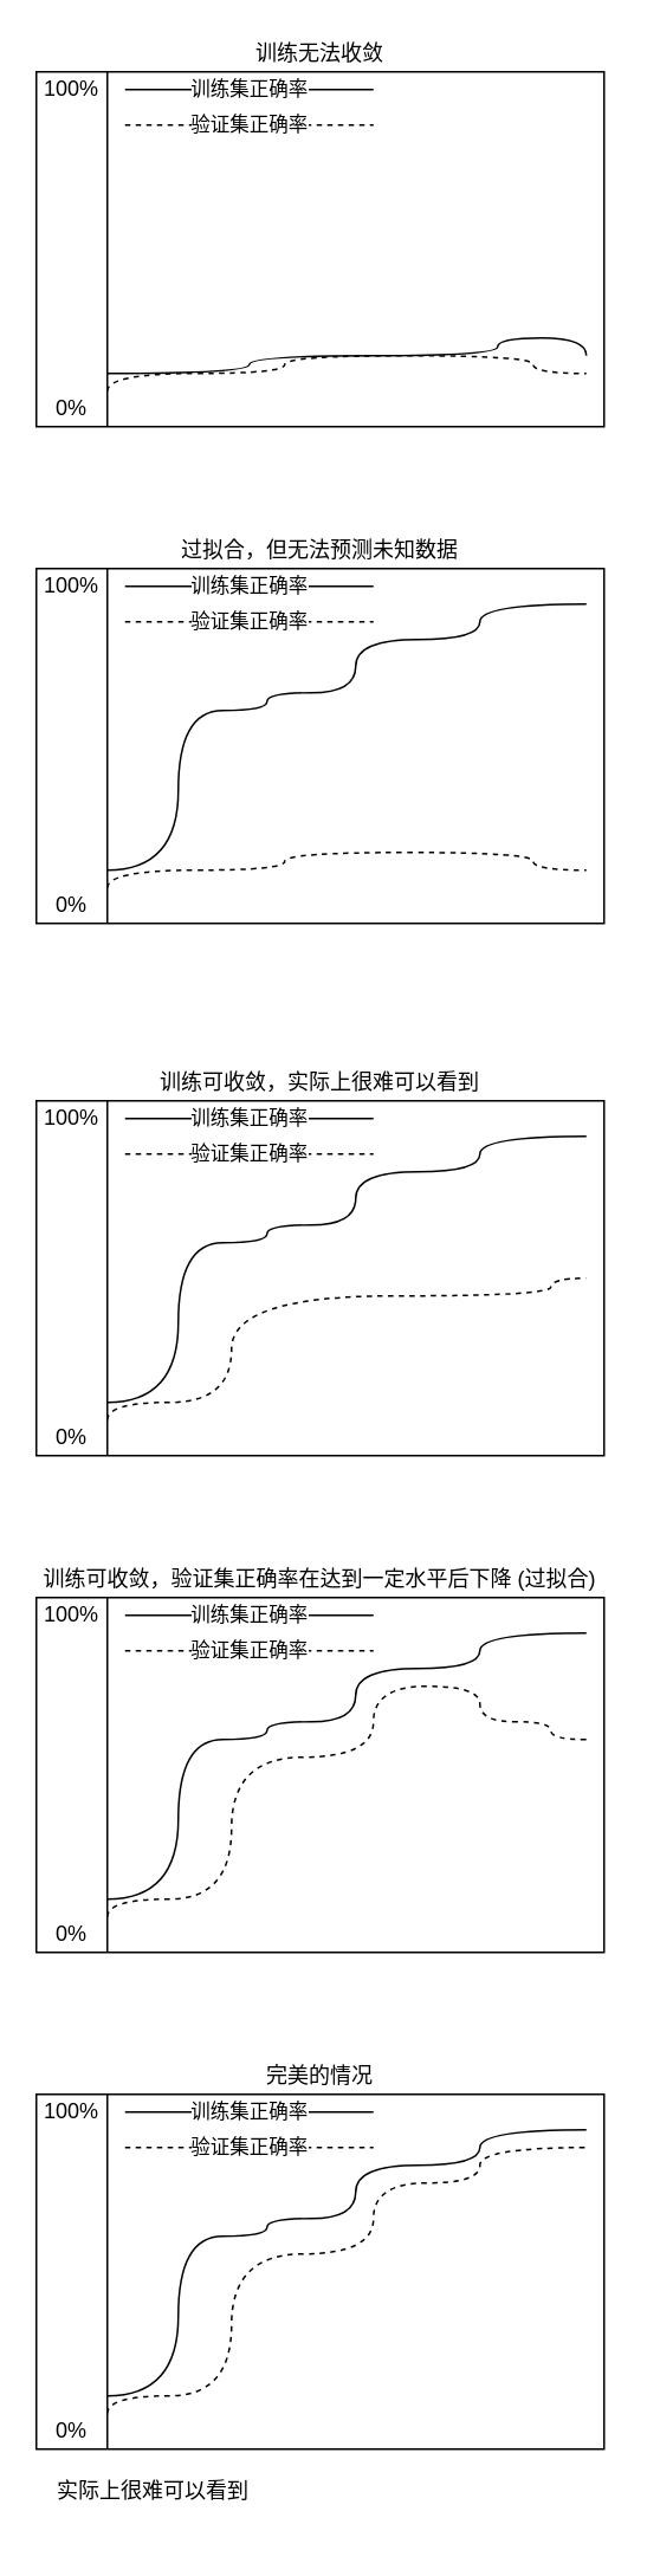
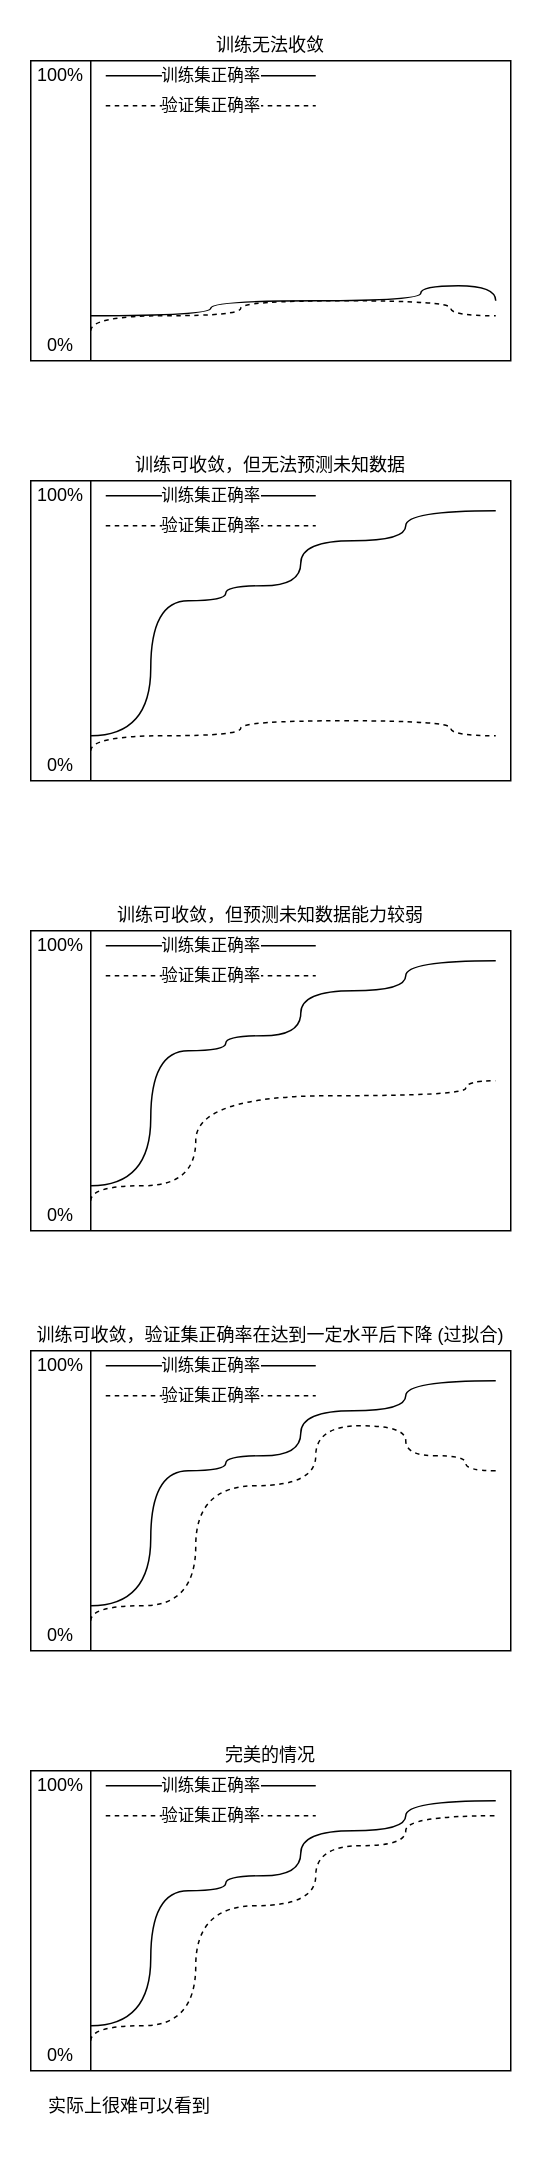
- <mxCell id="19" value="过拟合，但无法预测未知数据" style="text;html=1;strokeColor=none;fillColor=none;align=center;verticalAlign=middle;whiteSpace=wrap;rounded=0;" vertex="1" parent="1"><mxGeometry x="20" y="300" width="320" height="20" as="geometry" /></mxCell>
+ <mxCell id="19" value="训练可收敛，但无法预测未知数据" style="text;html=1;strokeColor=none;fillColor=none;align=center;verticalAlign=middle;whiteSpace=wrap;rounded=0;" vertex="1" parent="1"><mxGeometry x="20" y="300" width="320" height="20" as="geometry" /></mxCell>
- <mxCell id="28" value="训练可收敛，实际上很难可以看到" style="text;html=1;strokeColor=none;fillColor=none;align=center;verticalAlign=middle;whiteSpace=wrap;rounded=0;" vertex="1" parent="1"><mxGeometry x="20" y="600" width="320" height="20" as="geometry" /></mxCell>
+ <mxCell id="28" value="训练可收敛，但预测未知数据能力较弱" style="text;html=1;strokeColor=none;fillColor=none;align=center;verticalAlign=middle;whiteSpace=wrap;rounded=0;" vertex="1" parent="1"><mxGeometry x="20" y="600" width="320" height="20" as="geometry" /></mxCell>
